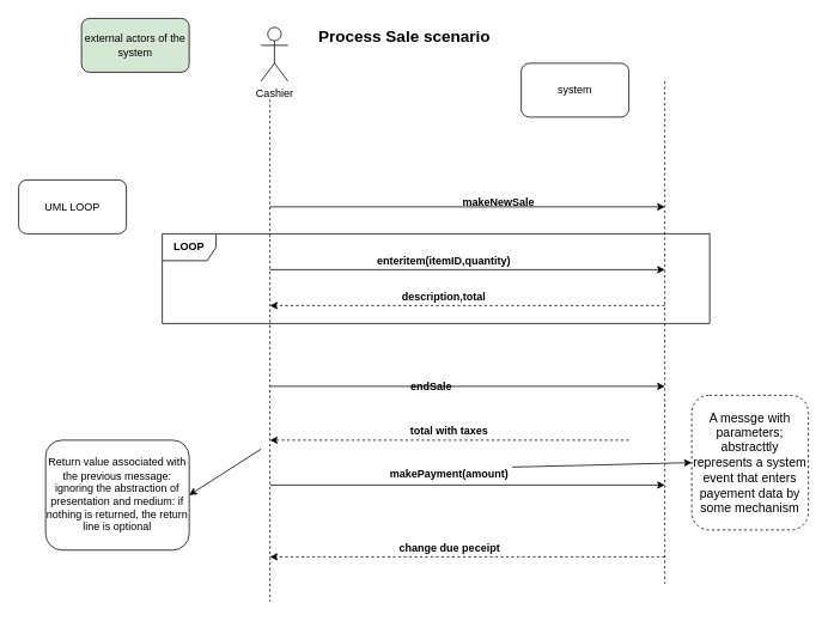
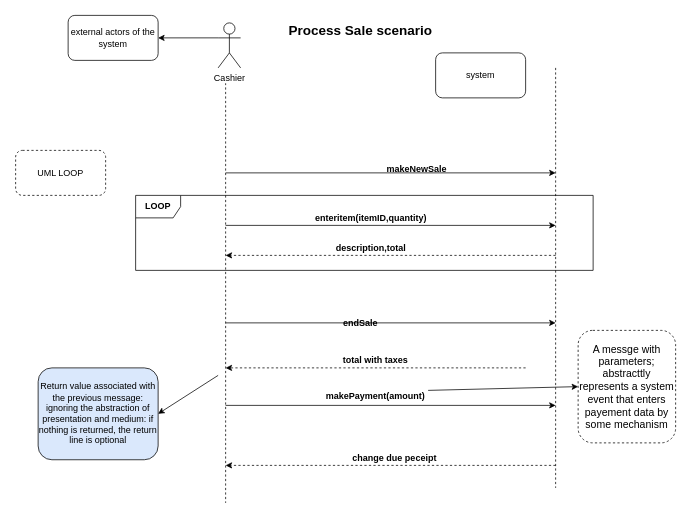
- <mxCell id="23" value="&lt;font style=&quot;font-size: 18px&quot;&gt;&lt;b&gt;Process Sale scenario&lt;/b&gt;&lt;/font&gt;" style="text;html=1;strokeColor=none;fillColor=none;align=center;verticalAlign=middle;whiteSpace=wrap;rounded=0;" vertex="1" parent="1"><mxGeometry x="350" y="30" width="200" height="20" as="geometry" /></mxCell>
+ <mxCell id="23" value="&lt;font style=&quot;font-size: 18px&quot;&gt;&lt;b&gt;Process Sale scenario&lt;/b&gt;&lt;/font&gt;" style="text;html=1;strokeColor=none;fillColor=none;align=center;verticalAlign=middle;whiteSpace=wrap;rounded=0;" vertex="1" parent="1"><mxGeometry x="380" y="30" width="200" height="20" as="geometry" /></mxCell>
- <mxCell id="26" value="external actors of the system" style="rounded=1;whiteSpace=wrap;html=1;fillColor=#d5e8d4;" vertex="1" parent="1"><mxGeometry x="90" y="20" width="120" height="60" as="geometry" /></mxCell>
+ <mxCell id="26" value="external actors of the system" style="rounded=1;whiteSpace=wrap;html=1;" vertex="1" parent="1"><mxGeometry x="90" y="20" width="120" height="60" as="geometry" /></mxCell>
+ <mxCell id="28" value="" style="endArrow=classic;html=1;exitX=0;exitY=0.333;exitDx=0;exitDy=0;exitPerimeter=0;entryX=1;entryY=0.5;entryDx=0;entryDy=0;" edge="1" parent="1" source="22" target="26"><mxGeometry width="50" height="50" relative="1" as="geometry"><mxPoint x="230" y="330" as="sourcePoint" /><mxPoint x="280" y="280" as="targetPoint" /></mxGeometry></mxCell>
- <mxCell id="27" value="UML LOOP" style="rounded=1;whiteSpace=wrap;html=1;" vertex="1" parent="1"><mxGeometry x="20" y="200" width="120" height="60" as="geometry" /></mxCell>
+ <mxCell id="27" value="UML LOOP" style="rounded=1;whiteSpace=wrap;html=1;dashed=1;" vertex="1" parent="1"><mxGeometry x="20" y="200" width="120" height="60" as="geometry" /></mxCell>
- <mxCell id="24" value="Return value associated with the previous message: ignoring the abstraction of presentation and medium: if nothing is returned, the return line is optional" style="rounded=1;whiteSpace=wrap;html=1;" vertex="1" parent="1"><mxGeometry x="50" y="490" width="160" height="122.5" as="geometry" /></mxCell>
+ <mxCell id="24" value="Return value associated with the previous message: ignoring the abstraction of presentation and medium: if nothing is returned, the return line is optional" style="rounded=1;whiteSpace=wrap;html=1;fillColor=#dae8fc;" vertex="1" parent="1"><mxGeometry x="50" y="490" width="160" height="122.5" as="geometry" /></mxCell>
- <mxCell id="16" value="change due peceipt" style="text;html=1;strokeColor=none;fillColor=none;align=center;verticalAlign=middle;whiteSpace=wrap;rounded=0;shadow=0;fontStyle=1" vertex="1" parent="1"><mxGeometry x="442.5" y="600" width="115" height="20" as="geometry" /></mxCell>
+ <mxCell id="16" value="change due peceipt" style="text;html=1;strokeColor=none;fillColor=none;align=center;verticalAlign=middle;whiteSpace=wrap;rounded=0;shadow=0;fontStyle=1" vertex="1" parent="1"><mxGeometry x="467.5" y="600" width="115" height="20" as="geometry" /></mxCell>
